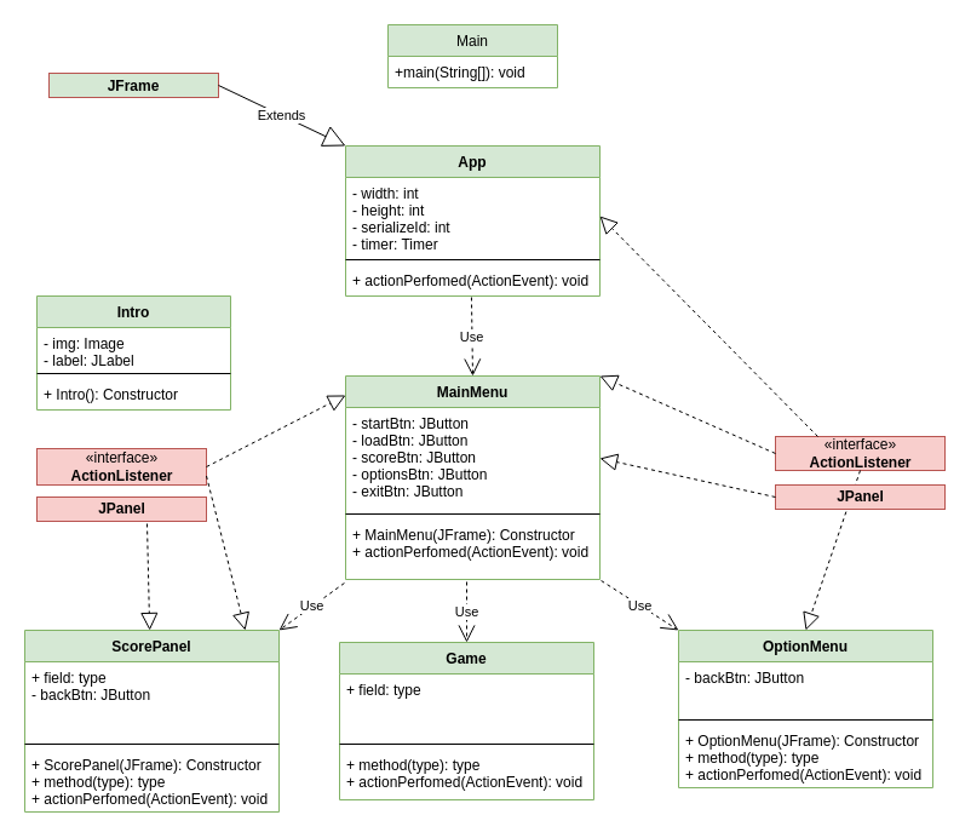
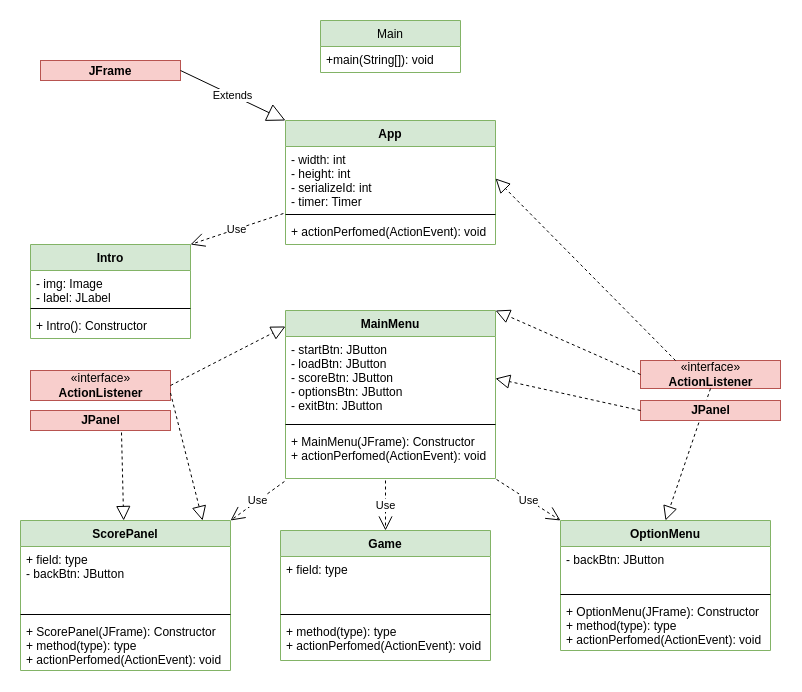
- <mxCell id="8" value="&lt;p style=&quot;margin: 0px ; margin-top: 4px ; text-align: center&quot;&gt;&lt;b&gt;JFrame&lt;/b&gt;&lt;/p&gt;" style="verticalAlign=top;align=left;overflow=fill;fontSize=12;fontFamily=Helvetica;html=1;fillColor=#d5e8d4;strokeColor=#b85450;" vertex="1" parent="1"><mxGeometry x="40" y="60" width="140" height="20" as="geometry" /></mxCell>
+ <mxCell id="8" value="&lt;p style=&quot;margin: 0px ; margin-top: 4px ; text-align: center&quot;&gt;&lt;b&gt;JFrame&lt;/b&gt;&lt;/p&gt;" style="verticalAlign=top;align=left;overflow=fill;fontSize=12;fontFamily=Helvetica;html=1;fillColor=#f8cecc;strokeColor=#b85450;" vertex="1" parent="1"><mxGeometry x="40" y="60" width="140" height="20" as="geometry" /></mxCell>
+ <mxCell id="15" value="Use" style="endArrow=open;endSize=12;dashed=1;html=1;rounded=0;exitX=-0.01;exitY=-0.192;exitDx=0;exitDy=0;exitPerimeter=0;entryX=1;entryY=0;entryDx=0;entryDy=0;" edge="1" parent="1" source="7" target="11"><mxGeometry width="160" relative="1" as="geometry"><mxPoint x="170" y="260" as="sourcePoint" /><mxPoint x="330" y="260" as="targetPoint" /></mxGeometry></mxCell>
- <mxCell id="32" value="Use" style="endArrow=open;endSize=12;dashed=1;html=1;rounded=0;entryX=0.5;entryY=0;entryDx=0;entryDy=0;exitX=0.495;exitY=1.038;exitDx=0;exitDy=0;exitPerimeter=0;" edge="1" parent="1" source="7" target="16"><mxGeometry width="160" relative="1" as="geometry"><mxPoint x="310" y="370" as="sourcePoint" /><mxPoint x="470" y="370" as="targetPoint" /></mxGeometry></mxCell>
